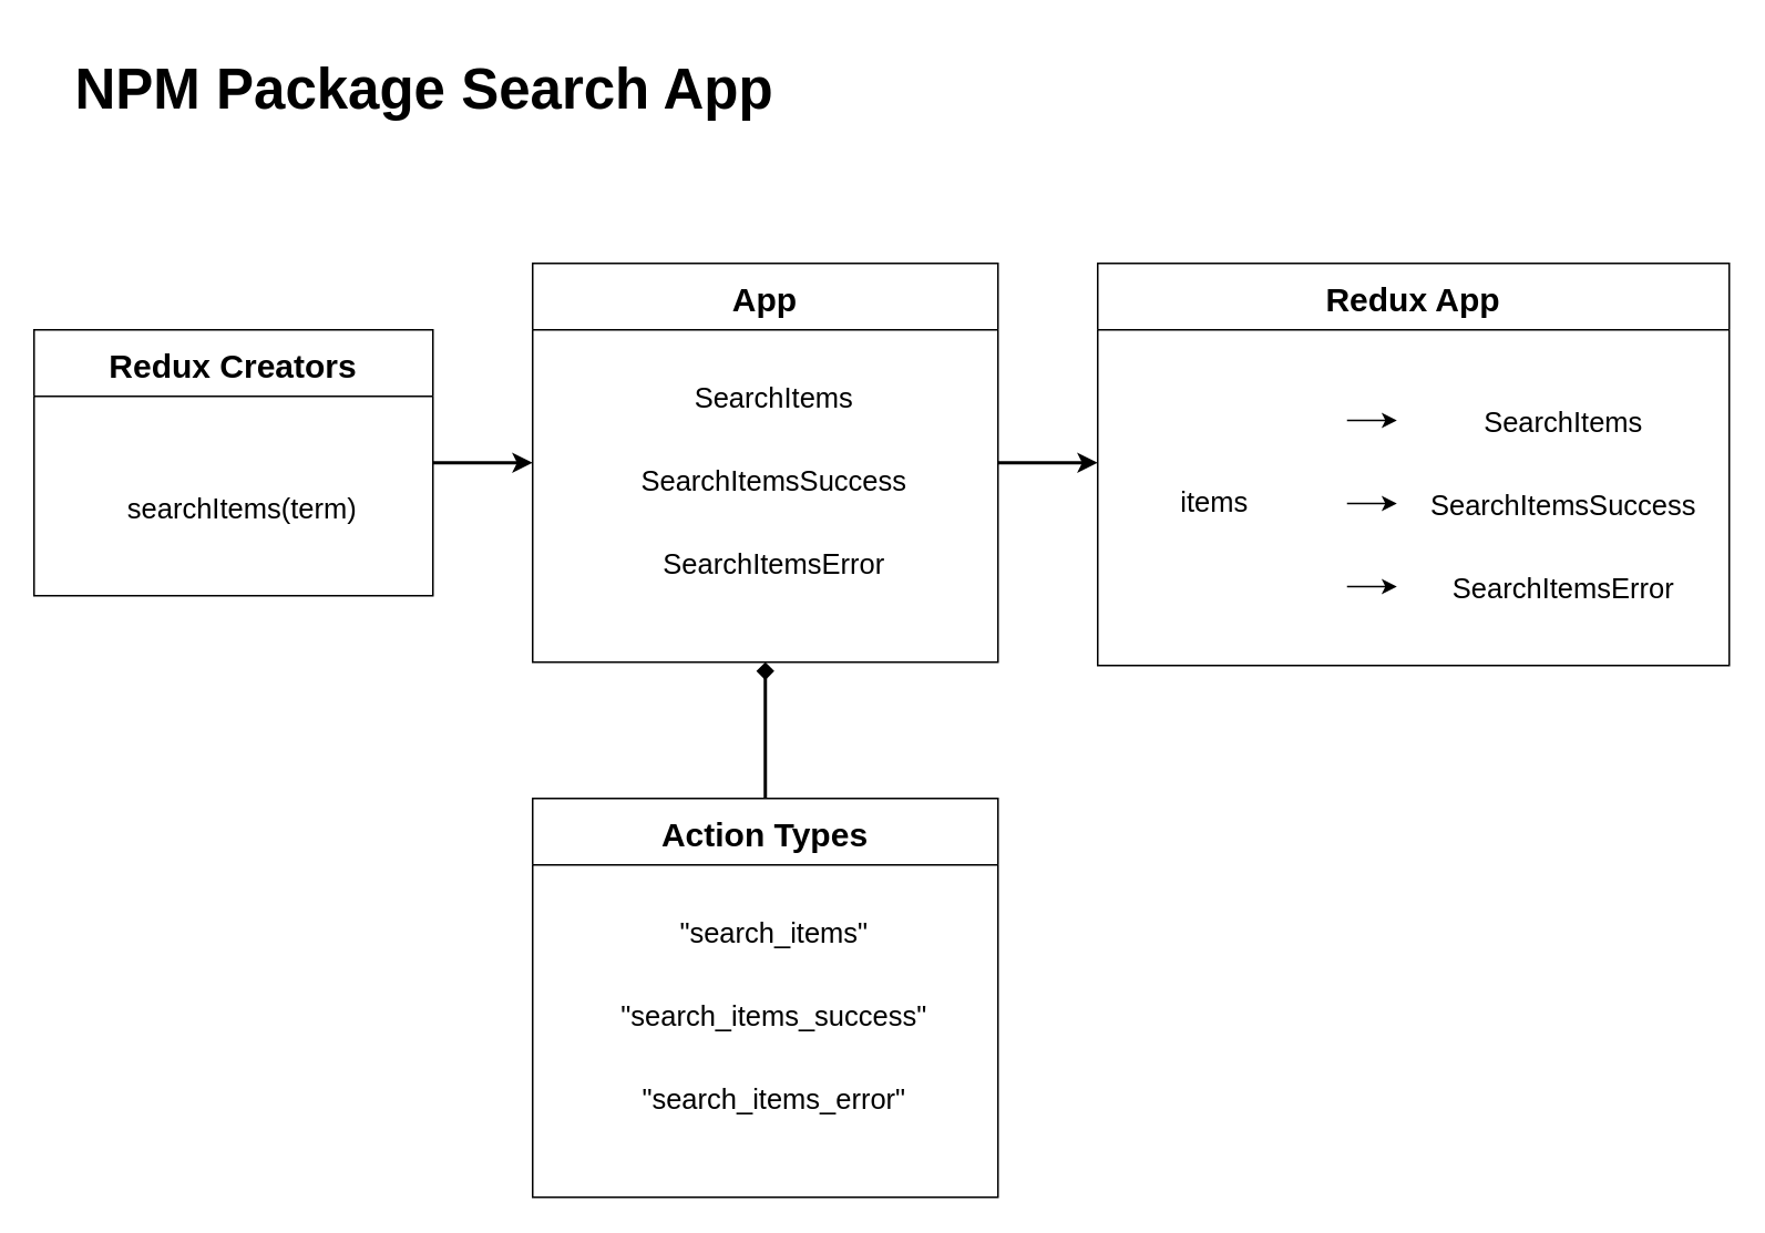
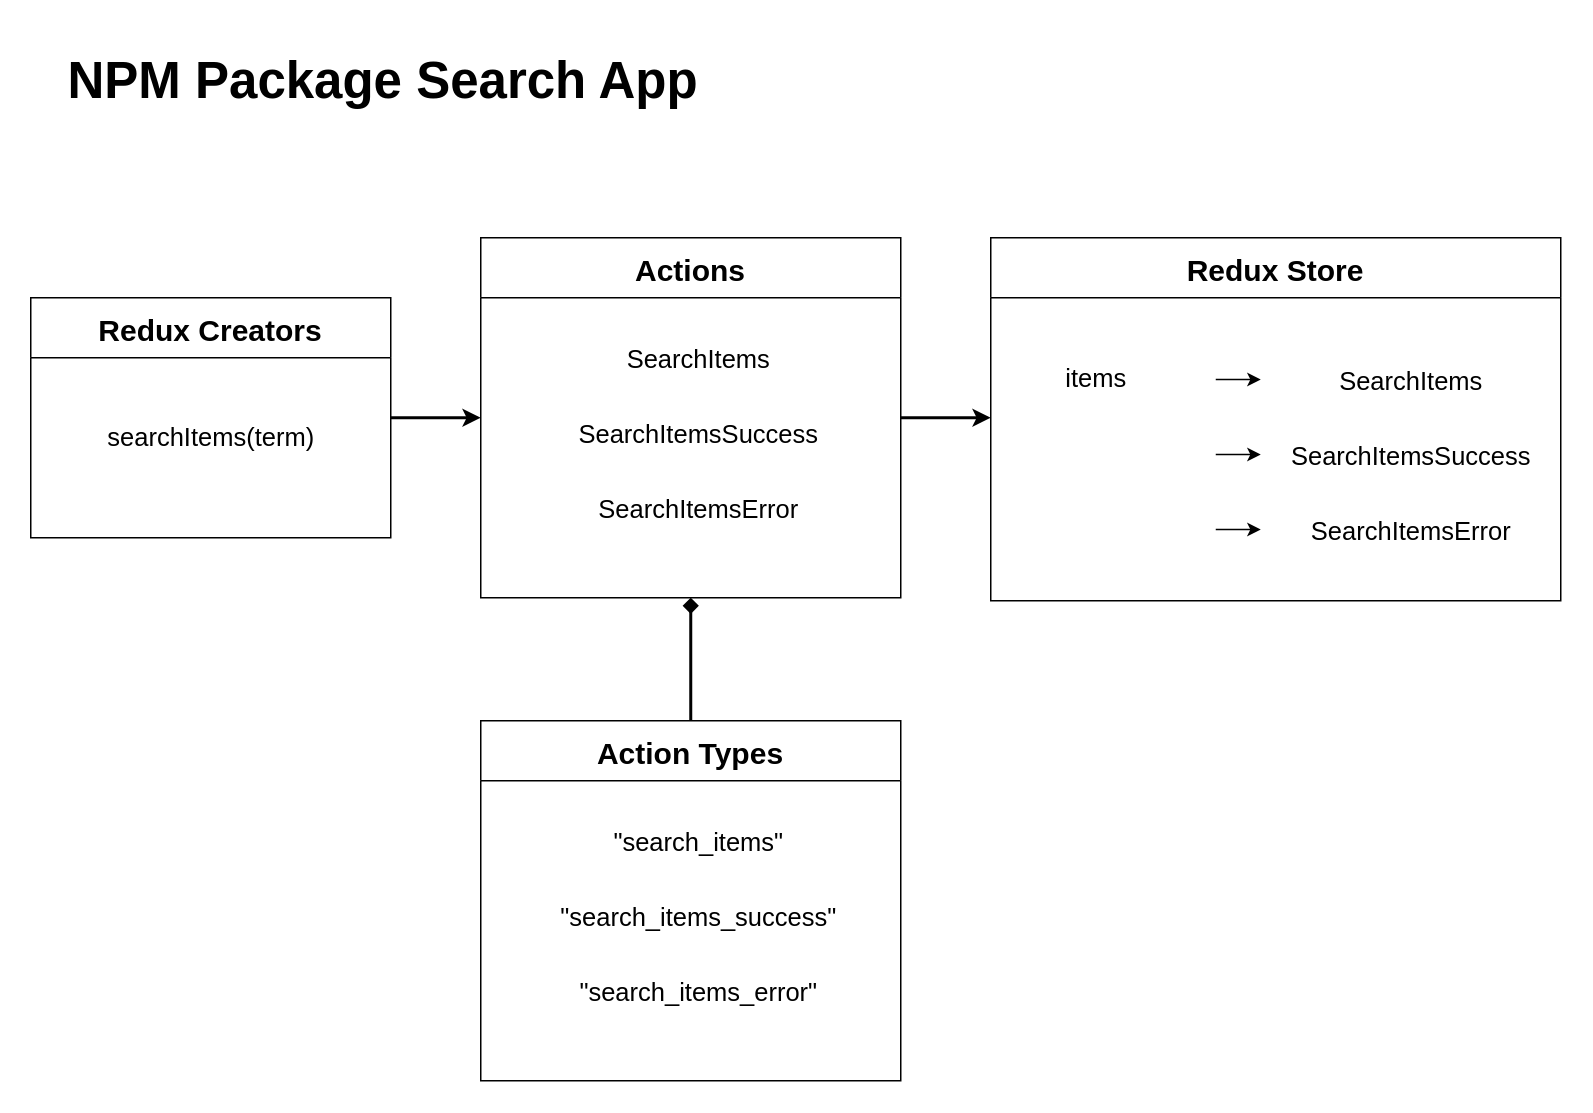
- <mxCell id="12" value="App" style="swimlane;fontSize=20;startSize=40;" parent="1" vertex="1"><mxGeometry x="320" y="158" width="280" height="240" as="geometry" /></mxCell>
+ <mxCell id="12" value="Actions" style="swimlane;fontSize=20;startSize=40;" parent="1" vertex="1"><mxGeometry x="320" y="158" width="280" height="240" as="geometry" /></mxCell>
- <mxCell id="16" value="Redux App" style="swimlane;fontSize=20;startSize=40;" parent="1" vertex="1"><mxGeometry x="660" y="158" width="380" height="242" as="geometry" /></mxCell>
+ <mxCell id="16" value="Redux Store" style="swimlane;fontSize=20;startSize=40;" parent="1" vertex="1"><mxGeometry x="660" y="158" width="380" height="242" as="geometry" /></mxCell>
- <mxCell id="20" value="items" style="text;html=1;align=center;verticalAlign=middle;resizable=0;points=[];autosize=1;strokeColor=none;fillColor=none;fontSize=17;" parent="16" vertex="1"><mxGeometry x="40" y="130" width="60" height="30" as="geometry" /></mxCell>
+ <mxCell id="20" value="items" style="text;html=1;align=center;verticalAlign=middle;resizable=0;points=[];autosize=1;strokeColor=none;fillColor=none;fontSize=17;" parent="16" vertex="1"><mxGeometry x="40" y="80" width="60" height="30" as="geometry" /></mxCell>
- <mxCell id="4" value="&lt;font style=&quot;font-size: 17px;&quot;&gt;searchItems(term)&lt;/font&gt;" style="text;html=1;align=center;verticalAlign=middle;resizable=0;points=[];autosize=1;strokeColor=none;fillColor=none;fontSize=20;" parent="3" vertex="1"><mxGeometry x="45" y="87" width="160" height="40" as="geometry" /></mxCell>
+ <mxCell id="4" value="&lt;font style=&quot;font-size: 17px;&quot;&gt;searchItems(term)&lt;/font&gt;" style="text;html=1;align=center;verticalAlign=middle;resizable=0;points=[];autosize=1;strokeColor=none;fillColor=none;fontSize=20;" parent="3" vertex="1"><mxGeometry x="40" y="72" width="160" height="40" as="geometry" /></mxCell>
